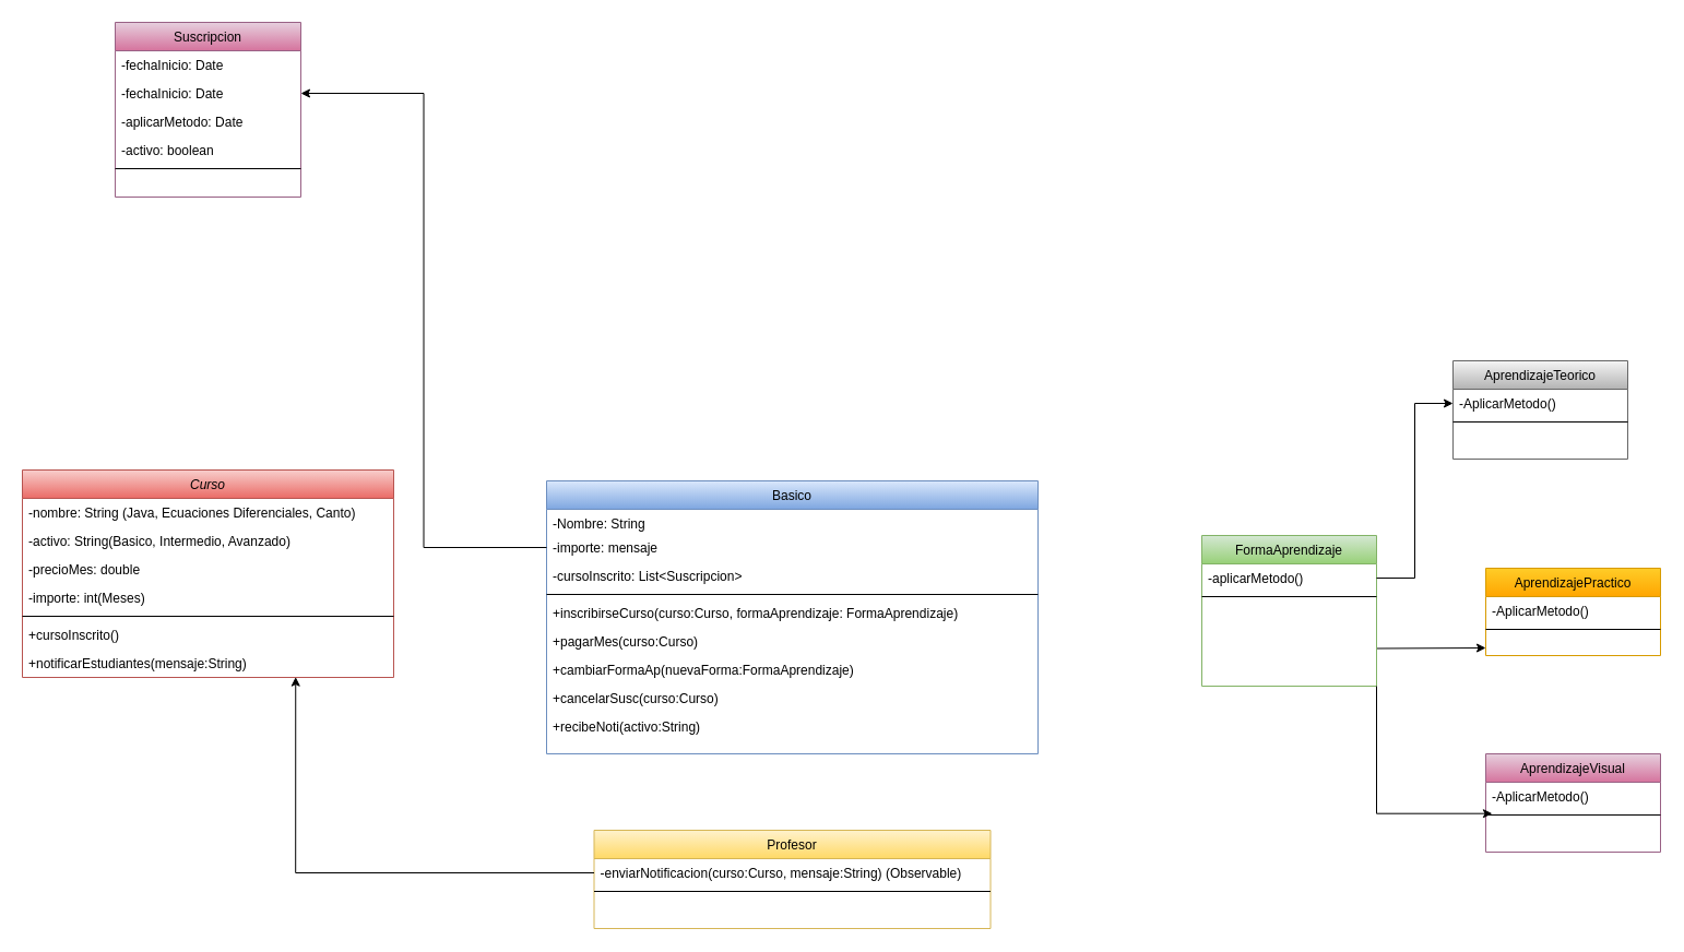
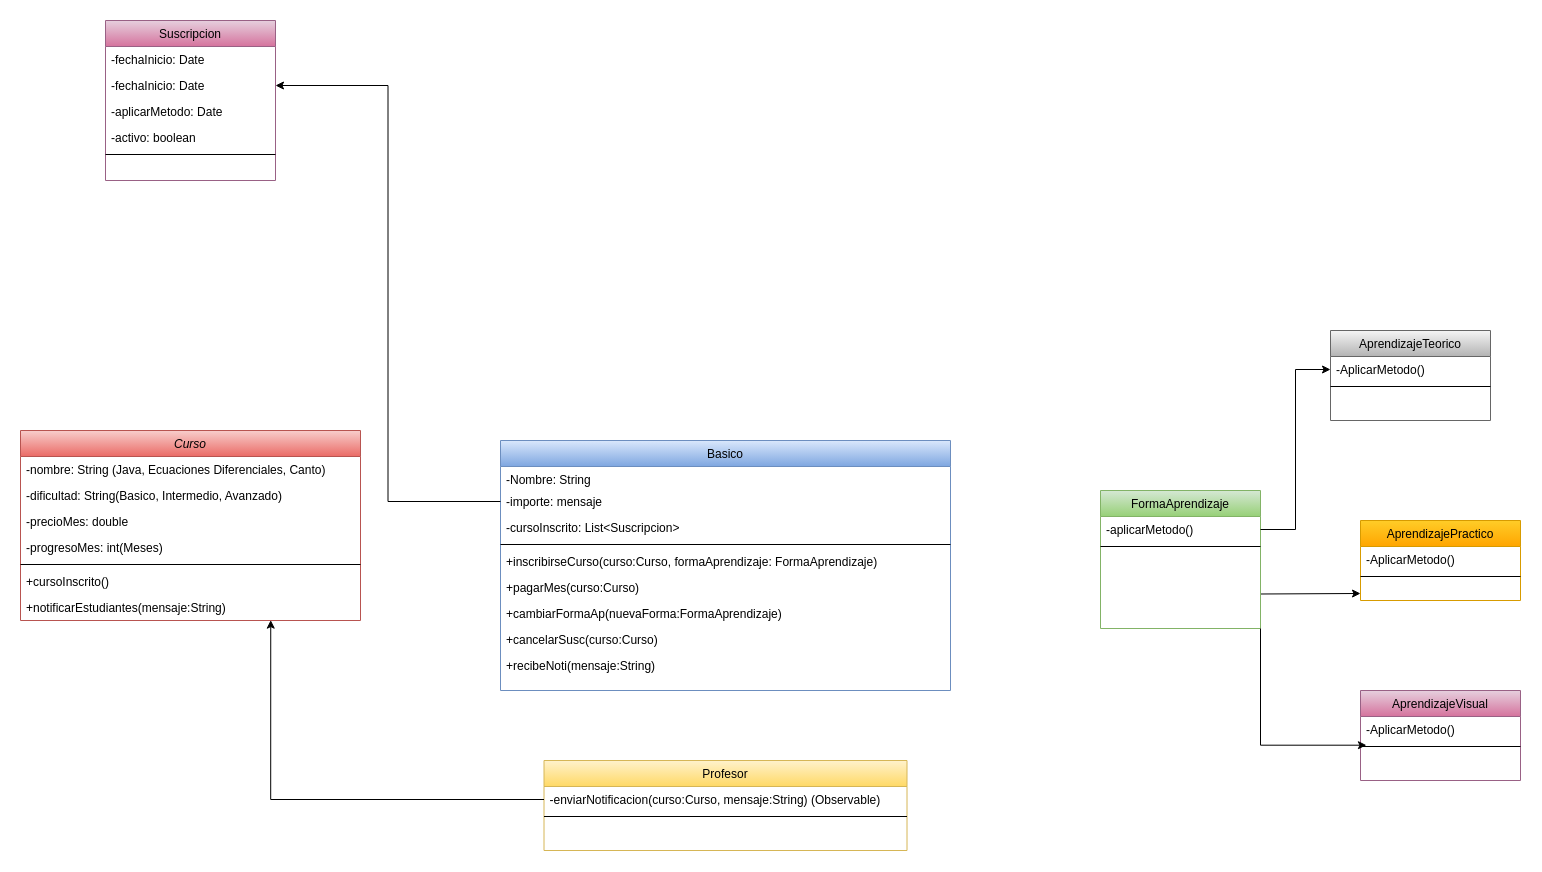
- <mxCell id="4" value="-activo: String(Basico, Intermedio, Avanzado)" style="text;align=left;verticalAlign=top;spacingLeft=4;spacingRight=4;overflow=hidden;rotatable=0;points=[[0,0.5],[1,0.5]];portConstraint=eastwest;rounded=0;shadow=0;html=0;" vertex="1" parent="2"><mxGeometry y="52" width="340" height="26" as="geometry" /></mxCell>
+ <mxCell id="4" value="-dificultad: String(Basico, Intermedio, Avanzado)" style="text;align=left;verticalAlign=top;spacingLeft=4;spacingRight=4;overflow=hidden;rotatable=0;points=[[0,0.5],[1,0.5]];portConstraint=eastwest;rounded=0;shadow=0;html=0;" vertex="1" parent="2"><mxGeometry y="52" width="340" height="26" as="geometry" /></mxCell>
- <mxCell id="6" value="-importe: int(Meses)" style="text;align=left;verticalAlign=top;spacingLeft=4;spacingRight=4;overflow=hidden;rotatable=0;points=[[0,0.5],[1,0.5]];portConstraint=eastwest;" vertex="1" parent="2"><mxGeometry y="104" width="340" height="26" as="geometry" /></mxCell>
+ <mxCell id="6" value="-progresoMes: int(Meses)" style="text;align=left;verticalAlign=top;spacingLeft=4;spacingRight=4;overflow=hidden;rotatable=0;points=[[0,0.5],[1,0.5]];portConstraint=eastwest;" vertex="1" parent="2"><mxGeometry y="104" width="340" height="26" as="geometry" /></mxCell>
- <mxCell id="22" value="+recibeNoti(activo:String)" style="text;align=left;verticalAlign=top;spacingLeft=4;spacingRight=4;overflow=hidden;rotatable=0;points=[[0,0.5],[1,0.5]];portConstraint=eastwest;" vertex="1" parent="13"><mxGeometry y="212" width="450" height="26" as="geometry" /></mxCell>
+ <mxCell id="22" value="+recibeNoti(mensaje:String)" style="text;align=left;verticalAlign=top;spacingLeft=4;spacingRight=4;overflow=hidden;rotatable=0;points=[[0,0.5],[1,0.5]];portConstraint=eastwest;" vertex="1" parent="13"><mxGeometry y="212" width="450" height="26" as="geometry" /></mxCell>
